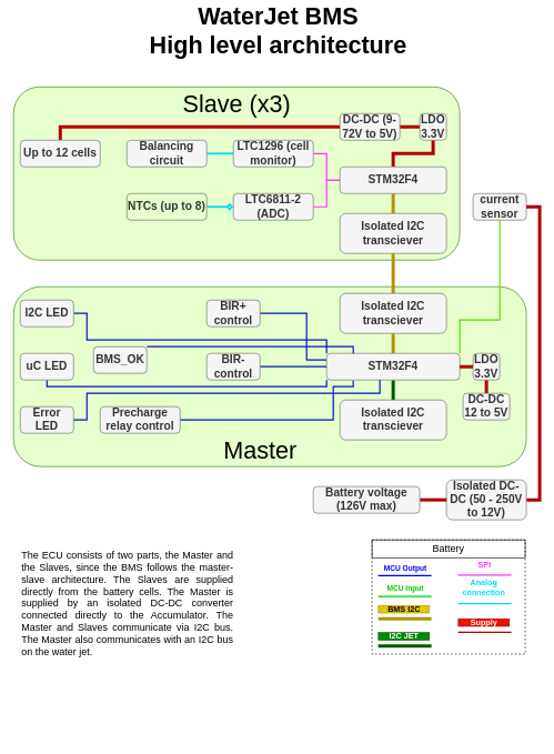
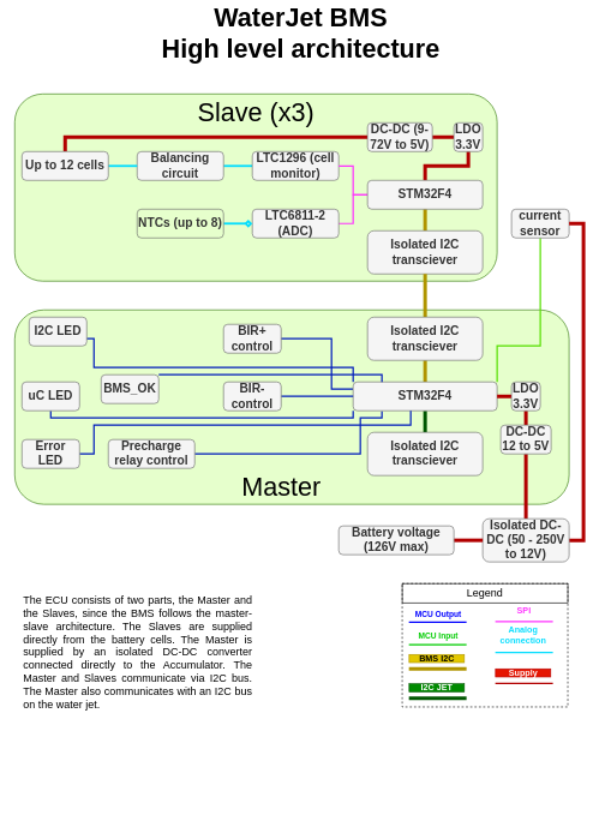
+ <mxCell id="37" value="" style="edgeStyle=orthogonalEdgeStyle;rounded=0;orthogonalLoop=1;jettySize=auto;html=1;endArrow=none;endFill=0;endSize=4;strokeWidth=3;fillColor=#1ba1e2;strokeColor=#03DDFF;" parent="1" source="38" target="27" edge="1"><mxGeometry relative="1" as="geometry" /></mxCell>
- <mxCell id="55" value="I2C LED" style="rounded=1;whiteSpace=wrap;html=1;fontSize=17;fontStyle=1;fillColor=#f5f5f5;strokeColor=#666666;fontColor=#333333;" parent="1" vertex="1"><mxGeometry x="30" y="450" width="80" height="40" as="geometry" /></mxCell>
+ <mxCell id="55" value="I2C LED" style="rounded=1;whiteSpace=wrap;html=1;fontSize=17;fontStyle=1;fillColor=#f5f5f5;strokeColor=#666666;fontColor=#333333;" parent="1" vertex="1"><mxGeometry x="40" y="440" width="80" height="40" as="geometry" /></mxCell>
+ <mxCell id="68" value="" style="edgeStyle=orthogonalEdgeStyle;rounded=0;orthogonalLoop=1;jettySize=auto;html=1;endArrow=none;endFill=0;endSize=4;strokeColor=#B20000;strokeWidth=5;fillColor=#e51400;entryX=0.5;entryY=1;entryDx=0;entryDy=0;" parent="1" source="70" target="74" edge="1"><mxGeometry relative="1" as="geometry"><mxPoint x="730" y="650" as="targetPoint" /></mxGeometry></mxCell>
- <mxCell id="15" value="Battery" style="rounded=0;whiteSpace=wrap;html=1;fontSize=15;align=center;fillColor=none;" parent="5" vertex="1"><mxGeometry x="-1.79" y="0.032" width="230.0" height="26.818" as="geometry" /></mxCell>
+ <mxCell id="15" value="Legend" style="rounded=0;whiteSpace=wrap;html=1;fontSize=15;align=center;fillColor=none;" parent="5" vertex="1"><mxGeometry x="-1.79" y="0.032" width="230.0" height="26.818" as="geometry" /></mxCell>
